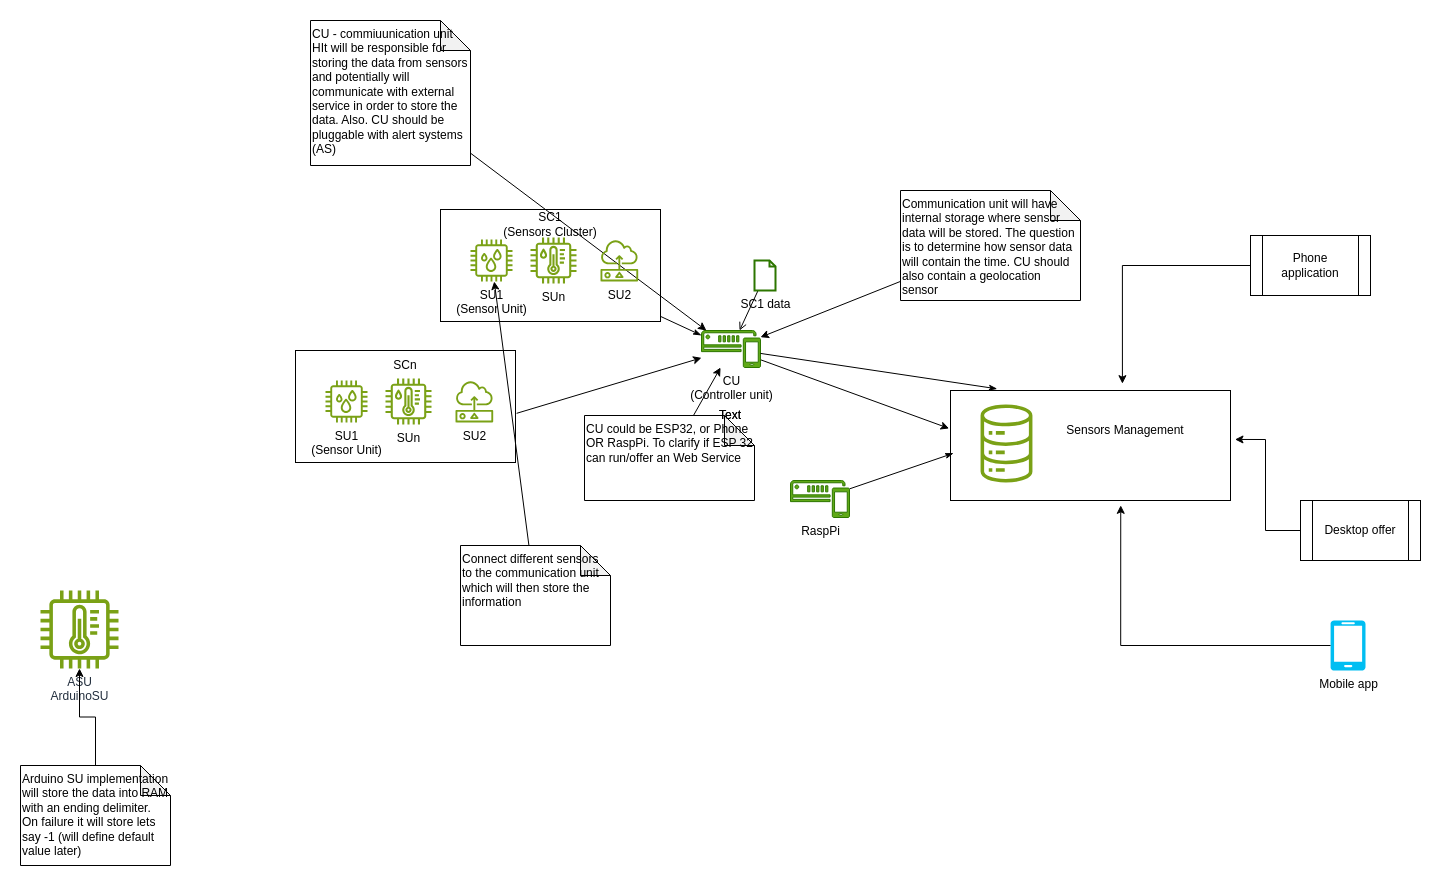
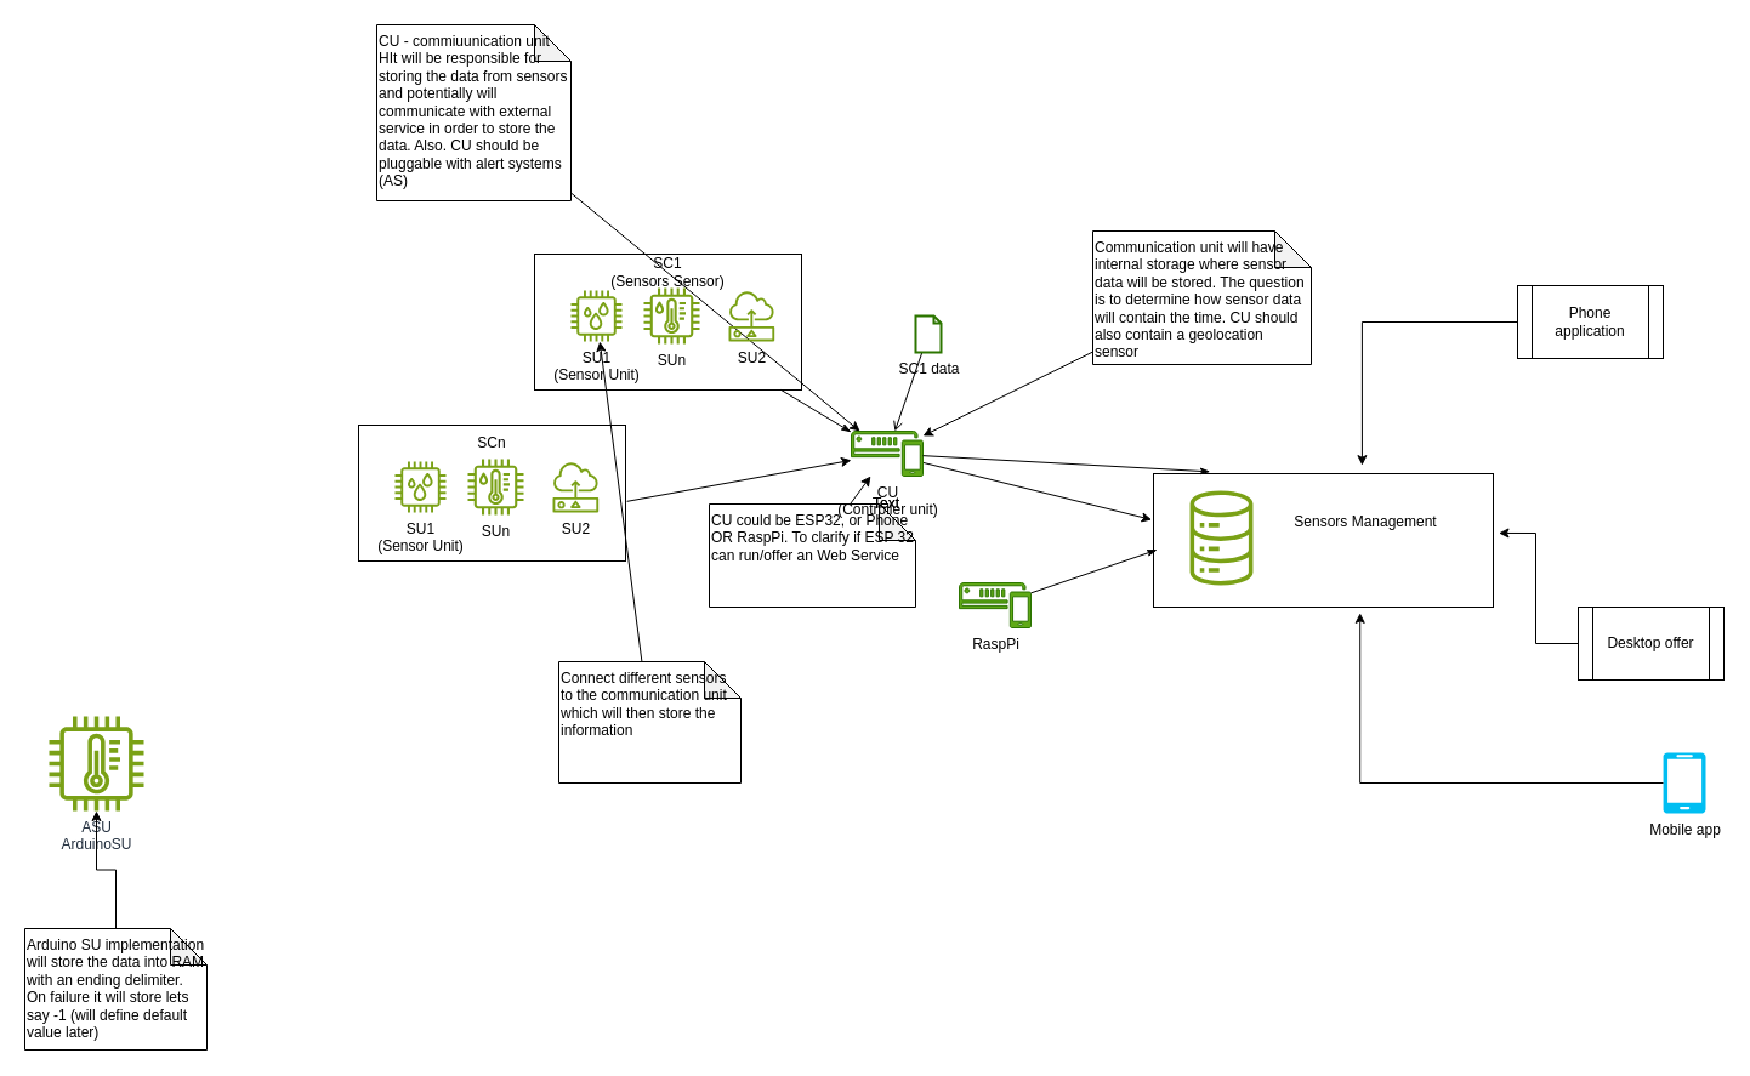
- <mxCell id="20" value="SC1&lt;br&gt;(Sensors Cluster)" style="text;html=1;align=center;verticalAlign=middle;whiteSpace=wrap;rounded=0;" vertex="1" parent="15"><mxGeometry x="55" width="110" height="30" as="geometry" /></mxCell>
+ <mxCell id="20" value="SC1&lt;br&gt;(Sensors Sensor)" style="text;html=1;align=center;verticalAlign=middle;whiteSpace=wrap;rounded=0;" vertex="1" parent="15"><mxGeometry x="55" width="110" height="30" as="geometry" /></mxCell>
- <mxCell id="3" value="CU&lt;br&gt;(Controller unit)" style="sketch=0;pointerEvents=1;shadow=0;dashed=0;html=1;strokeColor=#2D7600;fillColor=#60a917;labelPosition=center;verticalLabelPosition=bottom;verticalAlign=top;outlineConnect=0;align=center;shape=mxgraph.office.communications.sms_gateway;fontColor=default;" parent="1" vertex="1"><mxGeometry x="701" y="330" width="59" height="37" as="geometry" /></mxCell>
+ <mxCell id="3" value="CU&lt;br&gt;(Controller unit)" style="sketch=0;pointerEvents=1;shadow=0;dashed=0;html=1;strokeColor=#2D7600;fillColor=#60a917;labelPosition=center;verticalLabelPosition=bottom;verticalAlign=top;outlineConnect=0;align=center;shape=mxgraph.office.communications.sms_gateway;fontColor=default;" parent="1" vertex="1"><mxGeometry x="701" y="355" width="59" height="37" as="geometry" /></mxCell>
- <mxCell id="14" value="Mobile app" style="verticalLabelPosition=bottom;html=1;verticalAlign=top;align=center;strokeColor=none;fillColor=#00BEF2;shape=mxgraph.azure.mobile;pointerEvents=1;fontColor=default;" parent="1" vertex="1"><mxGeometry x="1330" y="620" width="35" height="50" as="geometry" /></mxCell>
+ <mxCell id="14" value="Mobile app" style="verticalLabelPosition=bottom;html=1;verticalAlign=top;align=center;strokeColor=none;fillColor=#00BEF2;shape=mxgraph.azure.mobile;pointerEvents=1;fontColor=default;" parent="1" vertex="1"><mxGeometry x="1370" y="620" width="35" height="50" as="geometry" /></mxCell>
